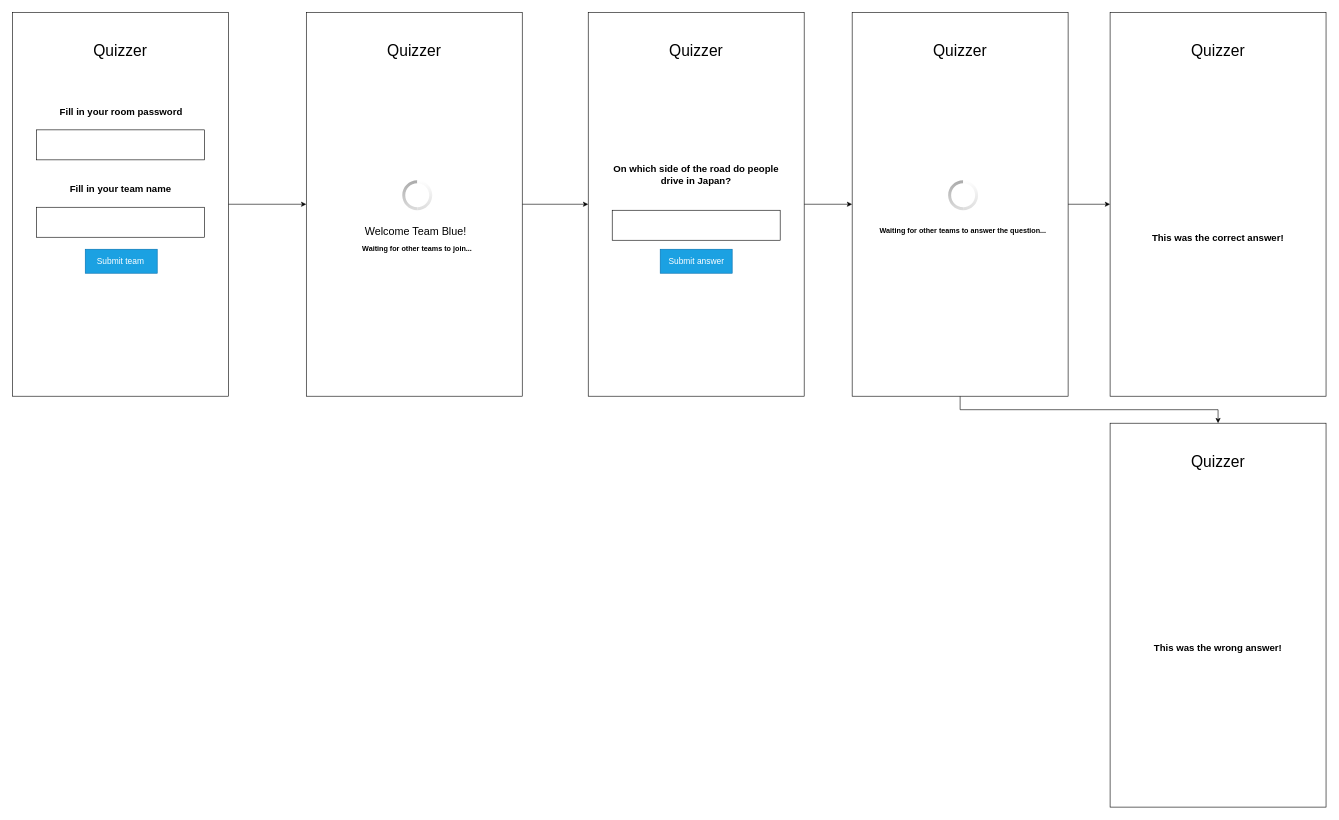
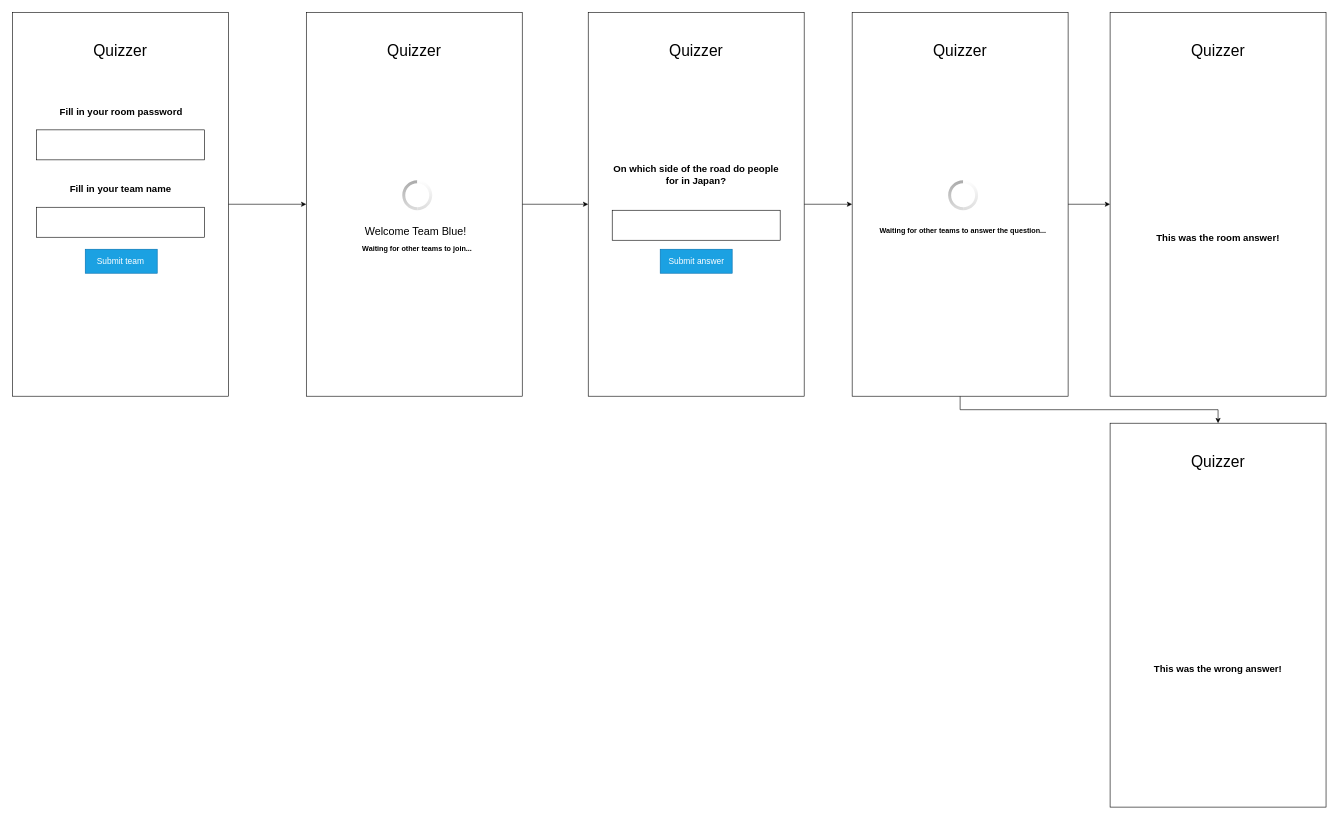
- <mxCell id="18" value="&lt;b&gt;&lt;font style=&quot;font-size: 16px&quot;&gt;On which side of the road do people drive in Japan?&lt;/font&gt;&lt;/b&gt;" style="text;html=1;strokeColor=none;fillColor=none;align=center;verticalAlign=middle;whiteSpace=wrap;rounded=0;fontColor=#000000;" parent="1" vertex="1"><mxGeometry x="1010.25" y="280" width="299.5" height="20" as="geometry" /></mxCell>
+ <mxCell id="18" value="&lt;b&gt;&lt;font style=&quot;font-size: 16px&quot;&gt;On which side of the road do people for in Japan?&lt;/font&gt;&lt;/b&gt;" style="text;html=1;strokeColor=none;fillColor=none;align=center;verticalAlign=middle;whiteSpace=wrap;rounded=0;fontColor=#000000;" parent="1" vertex="1"><mxGeometry x="1010.25" y="280" width="299.5" height="20" as="geometry" /></mxCell>
- <mxCell id="30" value="&lt;span style=&quot;font-size: 16px&quot;&gt;&lt;b&gt;This was the correct answer!&lt;/b&gt;&lt;/span&gt;" style="text;html=1;strokeColor=none;fillColor=none;align=center;verticalAlign=middle;whiteSpace=wrap;rounded=0;fontColor=#000000;" parent="1" vertex="1"><mxGeometry x="1880.25" y="385" width="299.5" height="20" as="geometry" /></mxCell>
+ <mxCell id="30" value="&lt;span style=&quot;font-size: 16px&quot;&gt;&lt;b&gt;This was the room answer!&lt;/b&gt;&lt;/span&gt;" style="text;html=1;strokeColor=none;fillColor=none;align=center;verticalAlign=middle;whiteSpace=wrap;rounded=0;fontColor=#000000;" parent="1" vertex="1"><mxGeometry x="1880.25" y="385" width="299.5" height="20" as="geometry" /></mxCell>
- <mxCell id="33" value="&lt;span style=&quot;font-size: 16px&quot;&gt;&lt;b&gt;This was the wrong answer!&lt;/b&gt;&lt;/span&gt;" style="text;html=1;strokeColor=none;fillColor=none;align=center;verticalAlign=middle;whiteSpace=wrap;rounded=0;fontColor=#000000;" parent="1" vertex="1"><mxGeometry x="1880.25" y="1070" width="299.5" height="20" as="geometry" /></mxCell>
+ <mxCell id="33" value="&lt;span style=&quot;font-size: 16px&quot;&gt;&lt;b&gt;This was the wrong answer!&lt;/b&gt;&lt;/span&gt;" style="text;html=1;strokeColor=none;fillColor=none;align=center;verticalAlign=middle;whiteSpace=wrap;rounded=0;fontColor=#000000;" parent="1" vertex="1"><mxGeometry x="1880.25" y="1105" width="299.5" height="20" as="geometry" /></mxCell>
